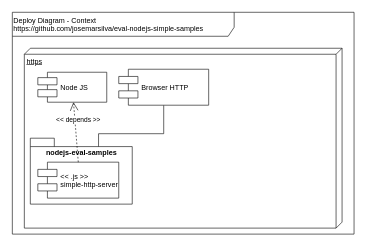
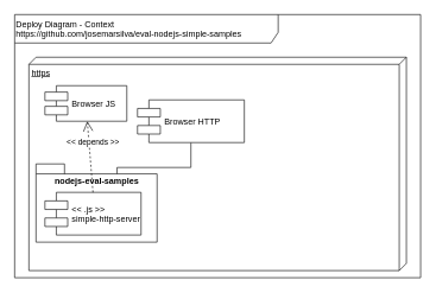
- <mxCell id="6" value="Browser HTTP" style="shape=component;align=left;spacingLeft=36;" parent="1" vertex="1"><mxGeometry x="197.5" y="115" width="150" height="60" as="geometry" /></mxCell>
+ <mxCell id="6" value="Browser HTTP" style="shape=component;align=left;spacingLeft=36;" parent="1" vertex="1"><mxGeometry x="192.5" y="140" width="150" height="60" as="geometry" /></mxCell>
- <mxCell id="4" value="Node JS" style="shape=component;align=left;spacingLeft=36;" parent="1" vertex="1"><mxGeometry x="62.5" y="120" width="115" height="50" as="geometry" /></mxCell>
+ <mxCell id="4" value="Browser JS" style="shape=component;align=left;spacingLeft=36;" parent="1" vertex="1"><mxGeometry x="62.5" y="120" width="115" height="50" as="geometry" /></mxCell>
